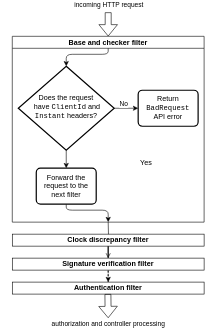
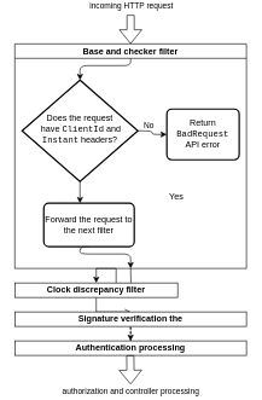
- <mxCell id="18" value="Return &lt;font face=&quot;Courier New&quot;&gt;BadRequest&lt;/font&gt;&lt;br&gt;API error" style="rounded=1;whiteSpace=wrap;html=1;absoluteArcSize=1;arcSize=14;strokeWidth=2;" parent="12" vertex="1"><mxGeometry x="210" y="90" width="100" height="60" as="geometry" /></mxCell>
+ <mxCell id="18" value="Return &lt;font face=&quot;Courier New&quot;&gt;BadRequest&lt;/font&gt;&lt;br&gt;API error" style="rounded=1;whiteSpace=wrap;html=1;absoluteArcSize=1;arcSize=14;strokeWidth=2;" parent="12" vertex="1"><mxGeometry x="210" y="90" width="100" height="70" as="geometry" /></mxCell>
- <mxCell id="20" value="Forward the request to the next filter" style="rounded=1;whiteSpace=wrap;html=1;absoluteArcSize=1;arcSize=14;strokeWidth=2;" parent="12" vertex="1"><mxGeometry x="40" y="220" width="100" height="60" as="geometry" /></mxCell>
+ <mxCell id="20" value="Forward the request to the next filter" style="rounded=1;whiteSpace=wrap;html=1;absoluteArcSize=1;arcSize=14;strokeWidth=2;" parent="12" vertex="1"><mxGeometry x="40" y="220" width="125" height="60" as="geometry" /></mxCell>
- <mxCell id="4" value="&lt;b&gt;Clock discrepancy filter&lt;/b&gt;" style="rounded=0;whiteSpace=wrap;html=1;" parent="1" vertex="1"><mxGeometry x="20" y="390" width="320" height="20" as="geometry" /></mxCell>
+ <mxCell id="4" value="&lt;b&gt;Clock discrepancy filter&lt;/b&gt;" style="rounded=0;whiteSpace=wrap;html=1;" parent="1" vertex="1"><mxGeometry x="20" y="390" width="225" height="20" as="geometry" /></mxCell>
- <mxCell id="6" value="&lt;b&gt;Signature verification filter&lt;/b&gt;" style="rounded=0;whiteSpace=wrap;html=1;" parent="1" vertex="1"><mxGeometry x="20" y="430" width="320" height="20" as="geometry" /></mxCell>
+ <mxCell id="6" value="&lt;b&gt;Signature verification the&lt;/b&gt;" style="rounded=0;whiteSpace=wrap;html=1;" parent="1" vertex="1"><mxGeometry x="20" y="430" width="320" height="20" as="geometry" /></mxCell>
- <mxCell id="7" value="&lt;b&gt;Authentication filter&lt;/b&gt;" style="rounded=0;whiteSpace=wrap;html=1;" parent="1" vertex="1"><mxGeometry x="20" y="470" width="320" height="20" as="geometry" /></mxCell>
+ <mxCell id="7" value="&lt;b&gt;Authentication processing&lt;/b&gt;" style="rounded=0;whiteSpace=wrap;html=1;" parent="1" vertex="1"><mxGeometry x="20" y="470" width="320" height="20" as="geometry" /></mxCell>
